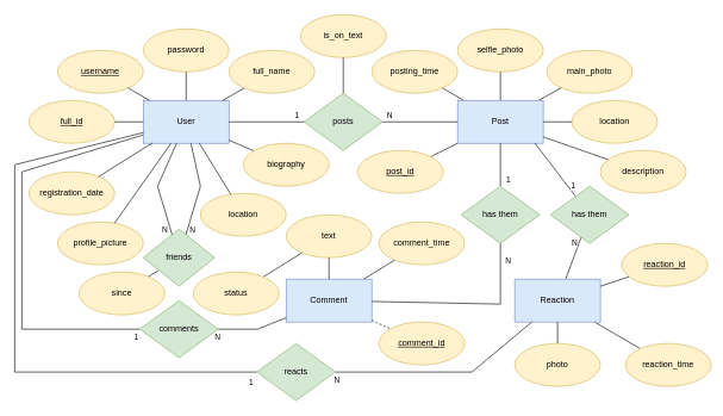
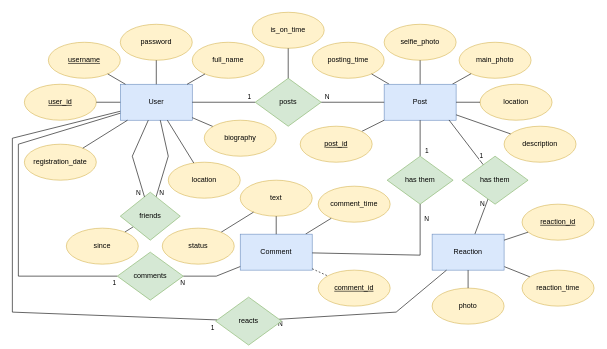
- <mxCell id="54" value="is_on_text" style="ellipse;whiteSpace=wrap;html=1;fillColor=#fff2cc;strokeColor=#d6b656;" parent="1" vertex="1"><mxGeometry x="420" y="20" width="120" height="60" as="geometry" /></mxCell>
+ <mxCell id="54" value="is_on_time" style="ellipse;whiteSpace=wrap;html=1;fillColor=#fff2cc;strokeColor=#d6b656;" parent="1" vertex="1"><mxGeometry x="420" y="20" width="120" height="60" as="geometry" /></mxCell>
- <mxCell id="8" value="&lt;u&gt;full_id&lt;/u&gt;" style="ellipse;whiteSpace=wrap;html=1;fillColor=#fff2cc;strokeColor=#d6b656;" parent="1" vertex="1"><mxGeometry x="40" y="140" width="120" height="60" as="geometry" /></mxCell>
+ <mxCell id="8" value="&lt;u&gt;user_id&lt;/u&gt;" style="ellipse;whiteSpace=wrap;html=1;fillColor=#fff2cc;strokeColor=#d6b656;" parent="1" vertex="1"><mxGeometry x="40" y="140" width="120" height="60" as="geometry" /></mxCell>
- <mxCell id="43" value="" style="endArrow=none;html=1;rounded=0;" parent="1" source="26" target="2" edge="1"><mxGeometry width="50" height="50" relative="1" as="geometry"><mxPoint x="300" y="620" as="sourcePoint" /><mxPoint x="350" y="570" as="targetPoint" /></mxGeometry></mxCell>
- <mxCell id="26" value="profile_picture" style="ellipse;whiteSpace=wrap;html=1;fillColor=#fff2cc;strokeColor=#d6b656;" parent="1" vertex="1"><mxGeometry x="80" y="310" width="120" height="60" as="geometry" /></mxCell>
- <mxCell id="66" value="reaction_time" style="ellipse;whiteSpace=wrap;html=1;fillColor=#fff2cc;strokeColor=#d6b656;" parent="1" vertex="1"><mxGeometry x="875" y="480" width="120" height="60" as="geometry" /></mxCell>
+ <mxCell id="66" value="reaction_time" style="ellipse;whiteSpace=wrap;html=1;fillColor=#fff2cc;strokeColor=#d6b656;" parent="1" vertex="1"><mxGeometry x="870" y="450" width="120" height="60" as="geometry" /></mxCell>
- <mxCell id="79" value="reacts" style="rhombus;whiteSpace=wrap;html=1;fillColor=#d5e8d4;strokeColor=#82b366;" parent="1" vertex="1"><mxGeometry x="359" y="480" width="110" height="80" as="geometry" /></mxCell>
+ <mxCell id="79" value="reacts" style="rhombus;whiteSpace=wrap;html=1;fillColor=#d5e8d4;strokeColor=#82b366;" parent="1" vertex="1"><mxGeometry x="359" y="495" width="110" height="80" as="geometry" /></mxCell>
